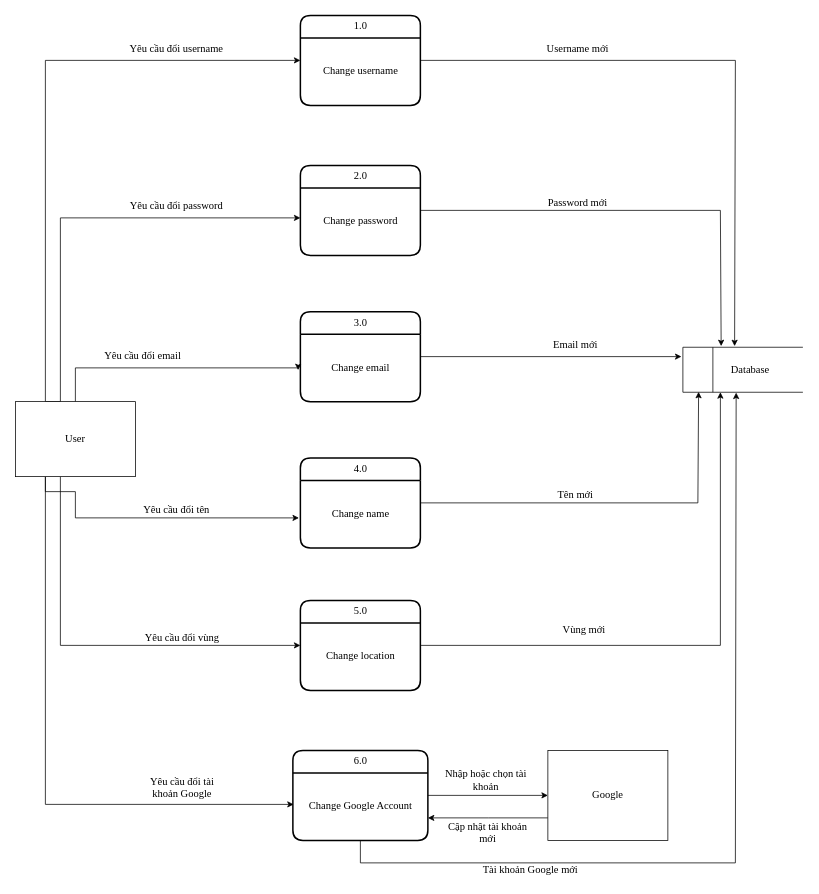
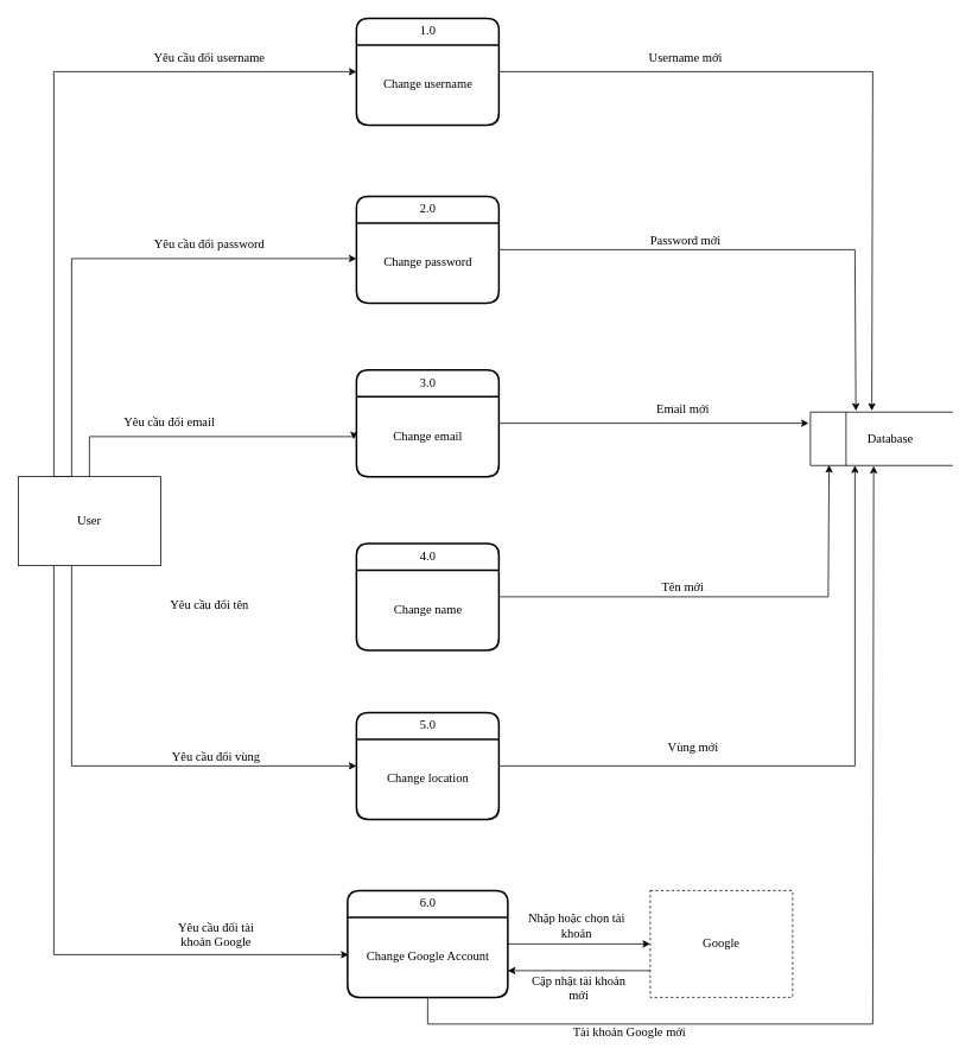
- <mxCell id="5" style="edgeStyle=orthogonalEdgeStyle;rounded=0;orthogonalLoop=1;jettySize=auto;html=1;exitX=0.25;exitY=1;exitDx=0;exitDy=0;fontFamily=Verdana;fontSize=14;entryX=-0.012;entryY=0.556;entryDx=0;entryDy=0;entryPerimeter=0;" edge="1" parent="1" source="9" target="29"><mxGeometry relative="1" as="geometry"><mxPoint x="60" y="690" as="targetPoint" /><Array as="points"><mxPoint x="100" y="655" /><mxPoint x="100" y="690" /></Array></mxGeometry></mxCell>
- <mxCell id="37" value="Google" style="rounded=0;whiteSpace=wrap;html=1;fontFamily=Verdana;fontSize=14;" vertex="1" parent="1"><mxGeometry x="730" y="1000" width="160" height="120" as="geometry" /></mxCell>
+ <mxCell id="37" value="Google" style="rounded=0;whiteSpace=wrap;html=1;fontFamily=Verdana;fontSize=14;dashed=1;" vertex="1" parent="1"><mxGeometry x="730" y="1000" width="160" height="120" as="geometry" /></mxCell>
